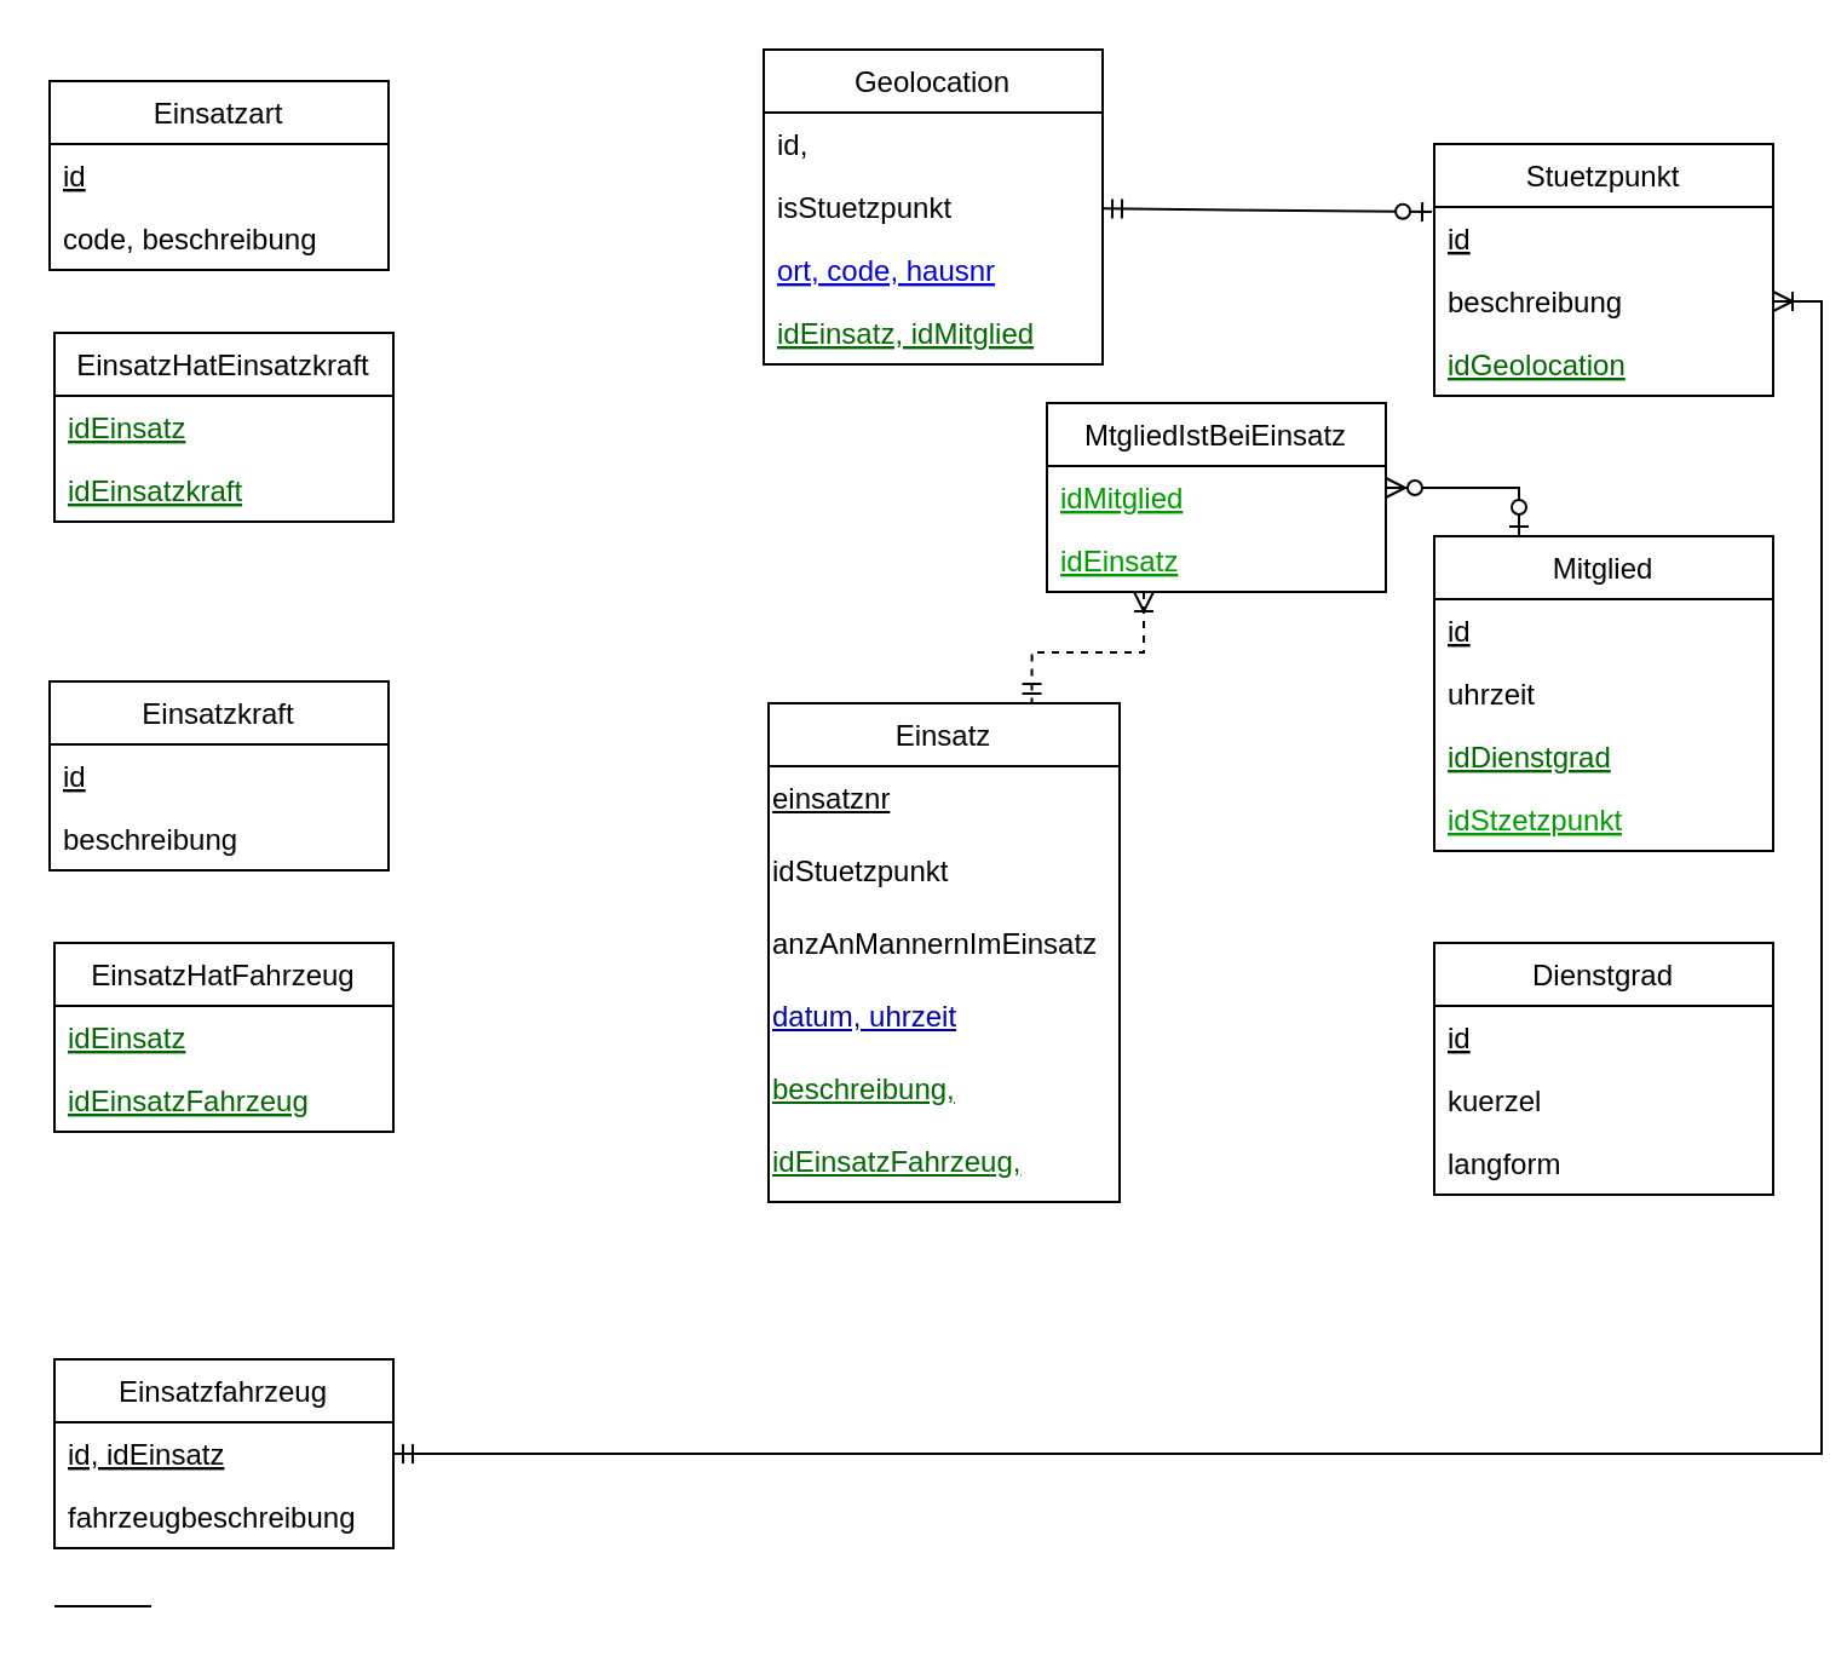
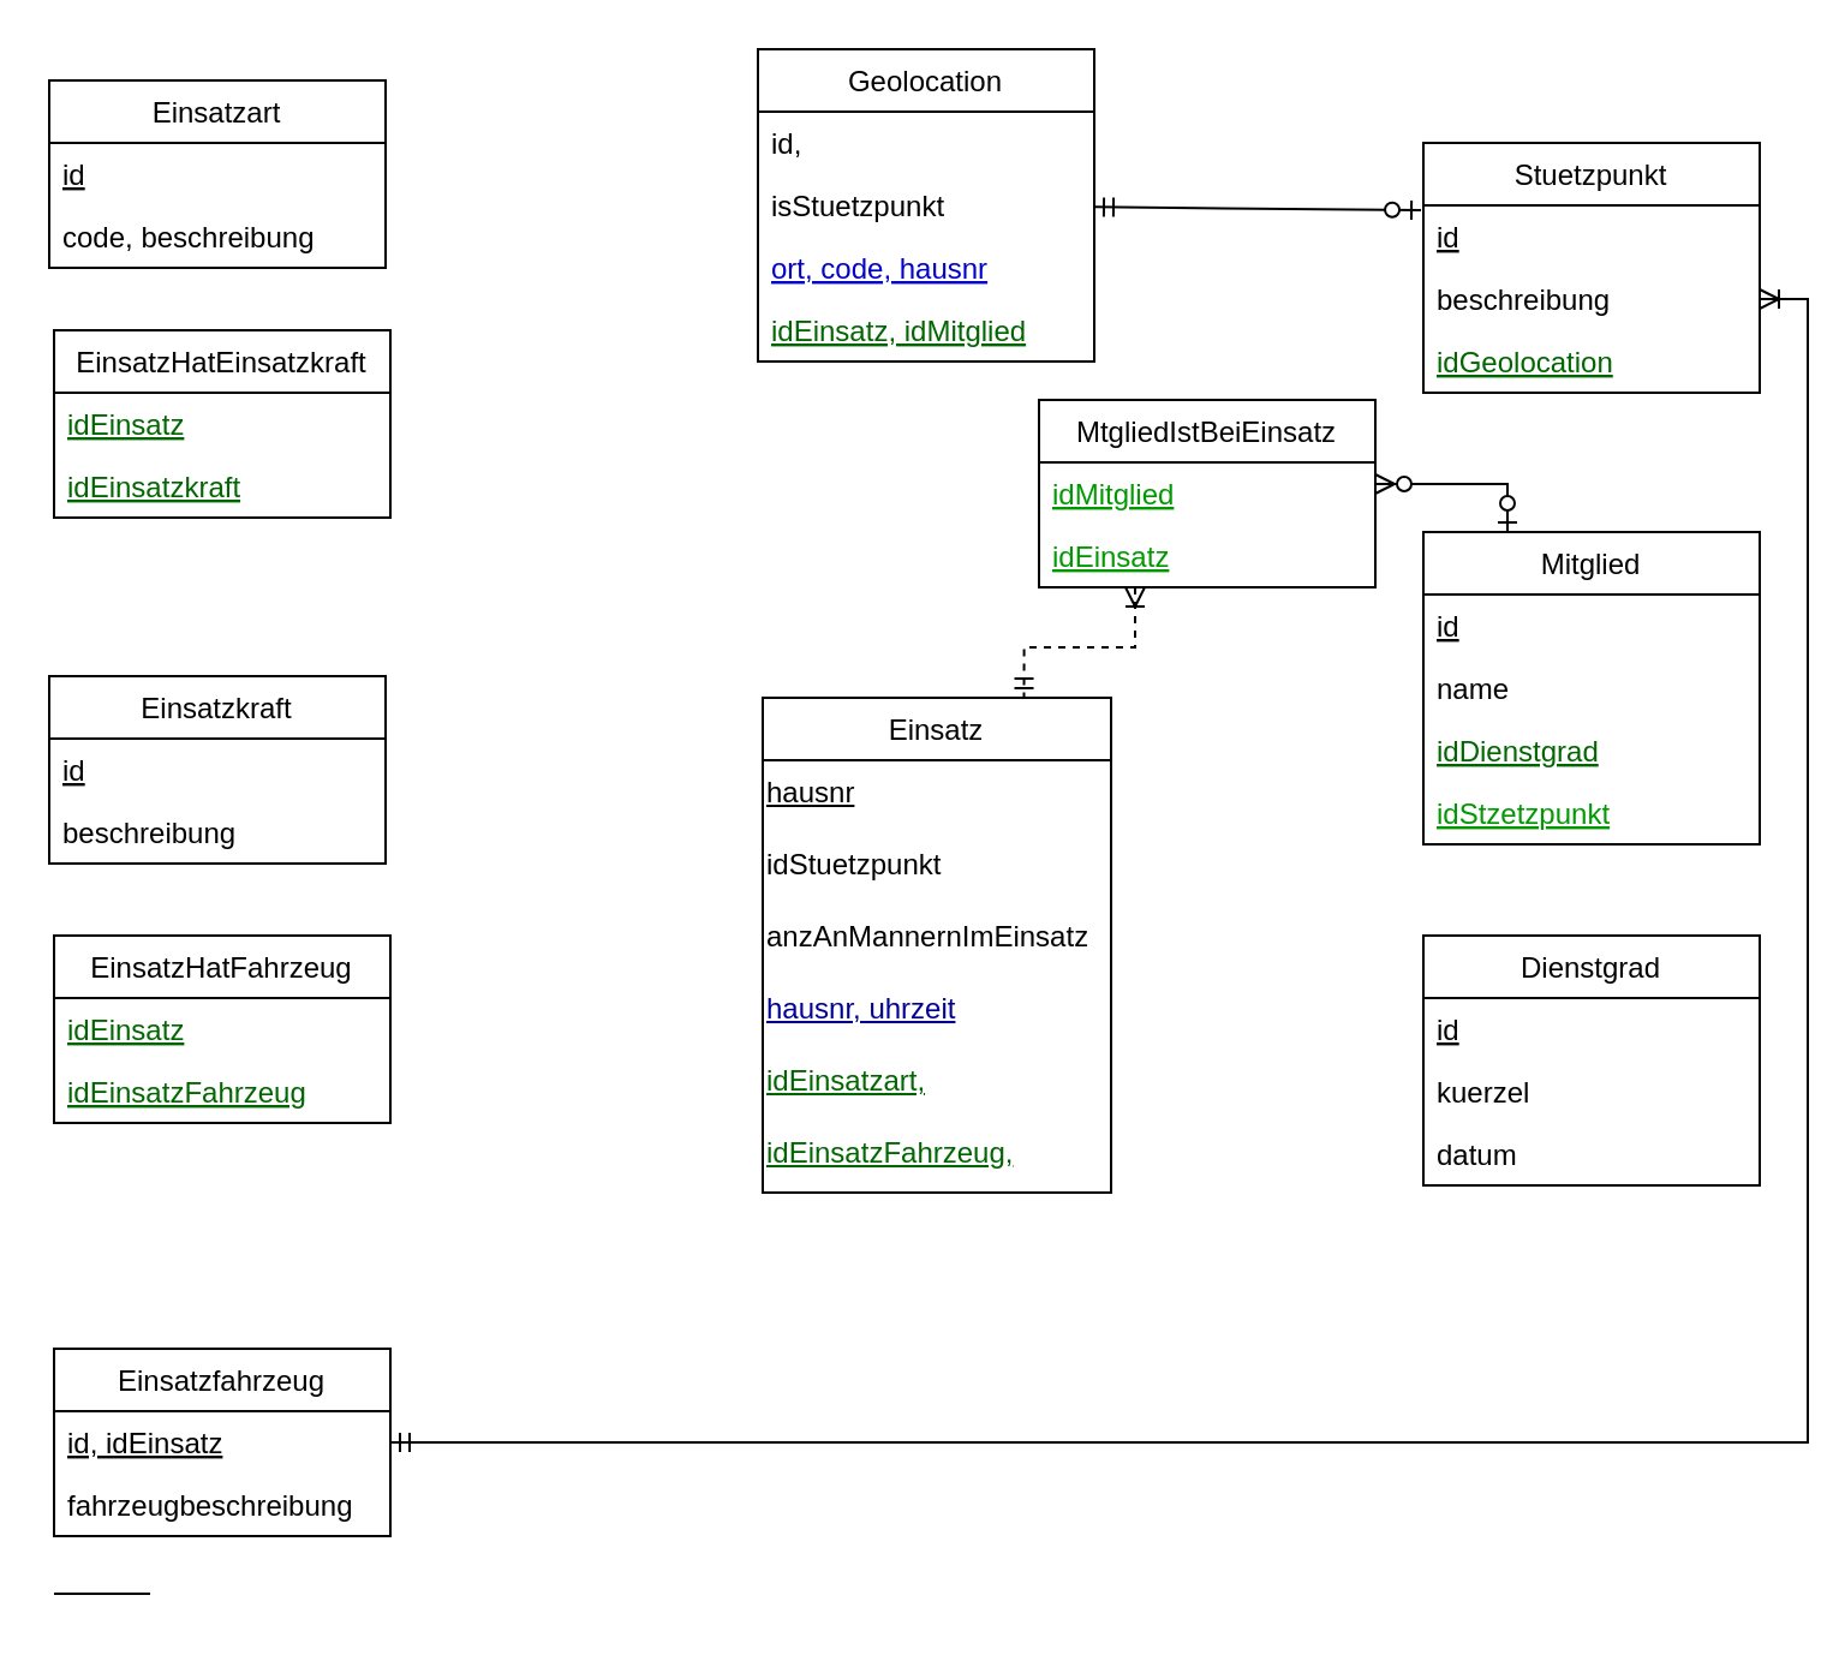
- <mxCell id="30" value="uhrzeit" parent="28" style="text;strokeColor=none;fillColor=none;align=left;verticalAlign=top;spacingLeft=4;spacingRight=4;overflow=hidden;rotatable=0;points=[[0,0.5],[1,0.5]];portConstraint=eastwest;" vertex="1"><mxGeometry as="geometry" y="52" height="26" width="140" /></mxCell>
+ <mxCell id="30" value="name" parent="28" style="text;strokeColor=none;fillColor=none;align=left;verticalAlign=top;spacingLeft=4;spacingRight=4;overflow=hidden;rotatable=0;points=[[0,0.5],[1,0.5]];portConstraint=eastwest;" vertex="1"><mxGeometry as="geometry" y="52" height="26" width="140" /></mxCell>
- <mxCell id="10" value="&lt;u&gt;einsatznr&lt;/u&gt;" parent="9" style="text;html=1;" vertex="1"><mxGeometry as="geometry" y="26" height="30" width="145" /></mxCell>
+ <mxCell id="10" value="&lt;u&gt;hausnr&lt;/u&gt;" parent="9" style="text;html=1;" vertex="1"><mxGeometry as="geometry" y="26" height="30" width="145" /></mxCell>
- <mxCell id="13" value="&lt;font color=&quot;#000099&quot;&gt;&lt;u&gt;datum, uhrzeit&lt;/u&gt;&lt;/font&gt;" parent="9" style="text;html=1;" vertex="1"><mxGeometry as="geometry" y="116" height="30" width="145" /></mxCell>
+ <mxCell id="13" value="&lt;font color=&quot;#000099&quot;&gt;&lt;u&gt;hausnr, uhrzeit&lt;/u&gt;&lt;/font&gt;" parent="9" style="text;html=1;" vertex="1"><mxGeometry as="geometry" y="116" height="30" width="145" /></mxCell>
- <mxCell id="14" value="&lt;font color=&quot;#006600&quot;&gt;&lt;u&gt;beschreibung,&lt;/u&gt;&lt;/font&gt;" parent="9" style="text;html=1;" vertex="1"><mxGeometry as="geometry" y="146" height="30" width="145" /></mxCell>
+ <mxCell id="14" value="&lt;font color=&quot;#006600&quot;&gt;&lt;u&gt;idEinsatzart,&lt;/u&gt;&lt;/font&gt;" parent="9" style="text;html=1;" vertex="1"><mxGeometry as="geometry" y="146" height="30" width="145" /></mxCell>
- <mxCell id="36" value="langform" parent="33" style="text;strokeColor=none;fillColor=none;align=left;verticalAlign=top;spacingLeft=4;spacingRight=4;overflow=hidden;rotatable=0;points=[[0,0.5],[1,0.5]];portConstraint=eastwest;fontStyle=0" vertex="1"><mxGeometry as="geometry" y="78" height="26" width="140" /></mxCell>
+ <mxCell id="36" value="datum" parent="33" style="text;strokeColor=none;fillColor=none;align=left;verticalAlign=top;spacingLeft=4;spacingRight=4;overflow=hidden;rotatable=0;points=[[0,0.5],[1,0.5]];portConstraint=eastwest;fontStyle=0" vertex="1"><mxGeometry as="geometry" y="78" height="26" width="140" /></mxCell>
